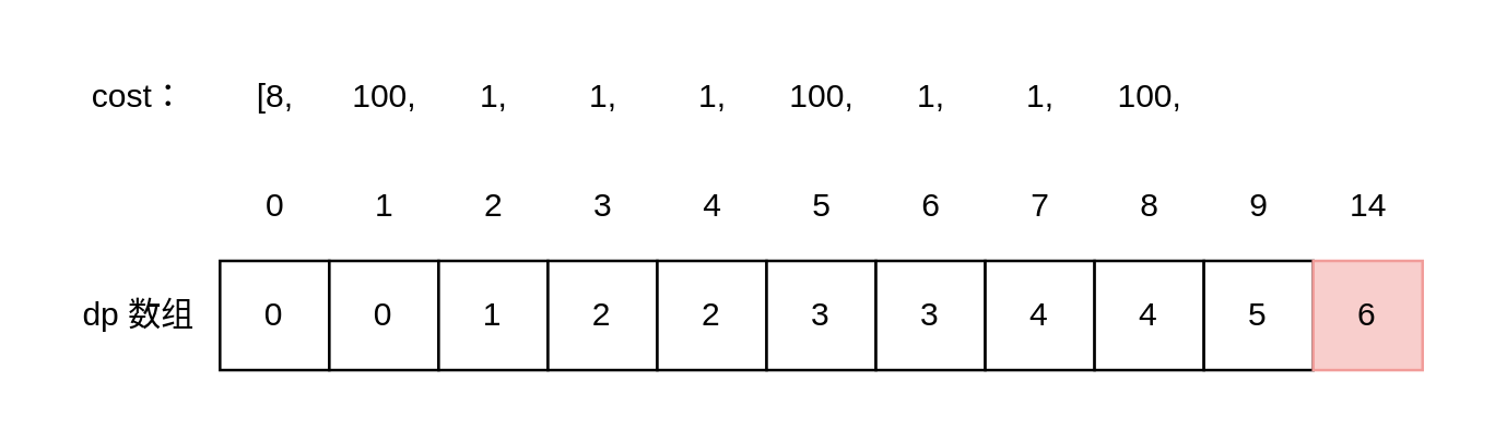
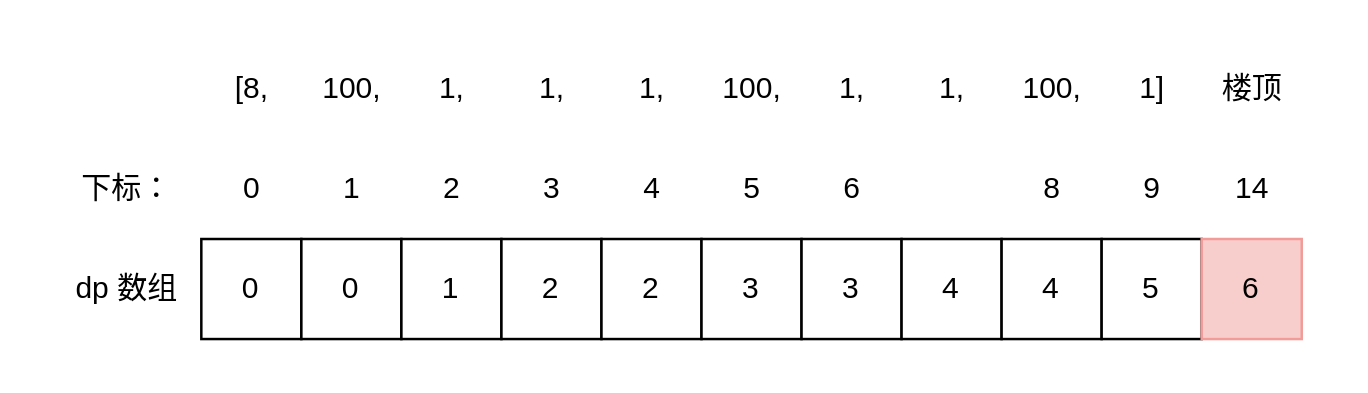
- <mxCell id="15" value="cost：" style="text;html=1;align=center;verticalAlign=middle;resizable=0;points=[];autosize=1;strokeColor=none;fillColor=none;" vertex="1" parent="1"><mxGeometry x="20" y="20" width="60" height="30" as="geometry" /></mxCell>
+ <mxCell id="36" value="1]" style="text;html=1;align=center;verticalAlign=middle;resizable=0;points=[];autosize=1;strokeColor=none;fillColor=none;" vertex="1" parent="1"><mxGeometry x="445" y="20" width="30" height="30" as="geometry" /></mxCell>
+ <mxCell id="37" value="楼顶" style="text;html=1;align=center;verticalAlign=middle;resizable=0;points=[];autosize=1;strokeColor=none;fillColor=none;" vertex="1" parent="1"><mxGeometry x="475" y="20" width="50" height="30" as="geometry" /></mxCell>
+ <mxCell id="14" value="下标：" style="text;html=1;align=center;verticalAlign=middle;resizable=0;points=[];autosize=1;strokeColor=none;fillColor=none;" vertex="1" parent="1"><mxGeometry x="20" y="60" width="60" height="30" as="geometry" /></mxCell>
- <mxCell id="21" value="7" style="text;html=1;align=center;verticalAlign=middle;resizable=0;points=[];autosize=1;strokeColor=none;fillColor=none;" vertex="1" parent="1"><mxGeometry x="365" y="60" width="30" height="30" as="geometry" /></mxCell>
